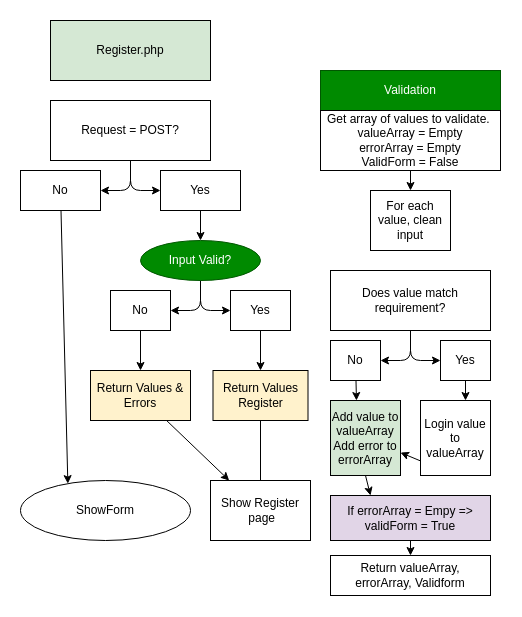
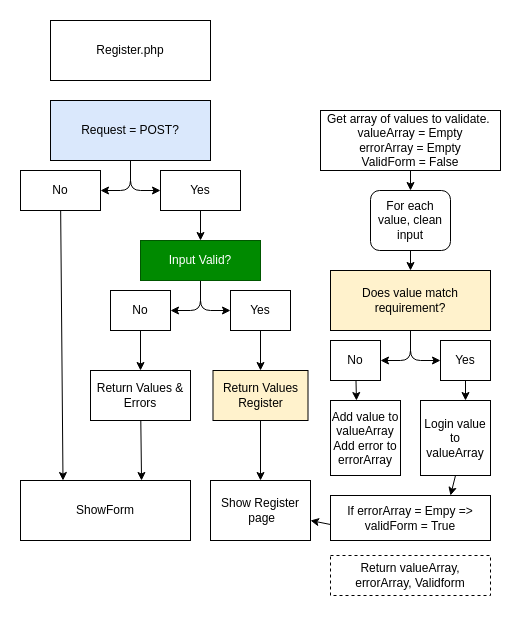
- <mxCell id="2" value="Register.php" style="whiteSpace=wrap;html=1;fillColor=#d5e8d4;" vertex="1" parent="1"><mxGeometry x="50" y="20" width="160" height="60" as="geometry" /></mxCell>
+ <mxCell id="2" value="Register.php" style="whiteSpace=wrap;html=1;" vertex="1" parent="1"><mxGeometry x="50" y="20" width="160" height="60" as="geometry" /></mxCell>
- <mxCell id="23" value="Validation" style="whiteSpace=wrap;html=1;fillColor=#008a00;fontColor=#ffffff;strokeColor=#005700;" vertex="1" parent="1"><mxGeometry x="320" y="70" width="180" height="40" as="geometry" /></mxCell>
- <mxCell id="5" value="Request = POST?" style="whiteSpace=wrap;html=1;" vertex="1" parent="1"><mxGeometry x="50" y="100" width="160" height="60" as="geometry" /></mxCell>
+ <mxCell id="5" value="Request = POST?" style="whiteSpace=wrap;html=1;fillColor=#dae8fc;" vertex="1" parent="1"><mxGeometry x="50" y="100" width="160" height="60" as="geometry" /></mxCell>
- <mxCell id="27" value="For each value, clean input" style="whiteSpace=wrap;html=1;" vertex="1" parent="1"><mxGeometry x="370" y="190" width="80" height="60" as="geometry" /></mxCell>
+ <mxCell id="27" value="For each value, clean input" style="whiteSpace=wrap;html=1;rounded=1;" vertex="1" parent="1"><mxGeometry x="370" y="190" width="80" height="60" as="geometry" /></mxCell>
+ <mxCell id="26" style="edgeStyle=none;html=1;exitX=0.5;exitY=1;exitDx=0;exitDy=0;entryX=0.5;entryY=0;entryDx=0;entryDy=0;" edge="1" parent="1" source="27" target="28"><mxGeometry relative="1" as="geometry" /></mxCell>
- <mxCell id="13" value="Input Valid?" style="ellipse;whiteSpace=wrap;html=1;fillColor=#008a00;fontColor=#ffffff;strokeColor=#005700;" vertex="1" parent="1"><mxGeometry x="140" y="240" width="120" height="40" as="geometry" /></mxCell>
+ <mxCell id="13" value="Input Valid?" style="whiteSpace=wrap;html=1;fillColor=#008a00;fontColor=#ffffff;strokeColor=#005700;" vertex="1" parent="1"><mxGeometry x="140" y="240" width="120" height="40" as="geometry" /></mxCell>
- <mxCell id="28" value="Does value match requirement?" style="whiteSpace=wrap;html=1;" vertex="1" parent="1"><mxGeometry x="330" y="270" width="160" height="60" as="geometry" /></mxCell>
+ <mxCell id="28" value="Does value match requirement?" style="whiteSpace=wrap;html=1;fillColor=#fff2cc;" vertex="1" parent="1"><mxGeometry x="330" y="270" width="160" height="60" as="geometry" /></mxCell>
- <mxCell id="19" value="Return Values &amp;amp; Errors" style="whiteSpace=wrap;html=1;fillColor=#fff2cc;" vertex="1" parent="1"><mxGeometry x="90" y="370" width="100" height="50" as="geometry" /></mxCell>
+ <mxCell id="19" value="Return Values &amp;amp; Errors" style="whiteSpace=wrap;html=1;" vertex="1" parent="1"><mxGeometry x="90" y="370" width="100" height="50" as="geometry" /></mxCell>
- <mxCell id="36" value="Add value to valueArray&lt;br&gt;Add error to errorArray" style="whiteSpace=wrap;html=1;fillColor=#d5e8d4;" vertex="1" parent="1"><mxGeometry x="330" y="400" width="70" height="75" as="geometry" /></mxCell>
+ <mxCell id="36" value="Add value to valueArray&lt;br&gt;Add error to errorArray" style="whiteSpace=wrap;html=1;" vertex="1" parent="1"><mxGeometry x="330" y="400" width="70" height="75" as="geometry" /></mxCell>
- <mxCell id="18" style="edgeStyle=none;html=1;" edge="1" parent="1" source="19" target="21"><mxGeometry relative="1" as="geometry" /></mxCell>
+ <mxCell id="18" style="edgeStyle=none;html=1;entryX=0.712;entryY=0;entryDx=0;entryDy=0;entryPerimeter=0;" edge="1" parent="1" source="19" target="10"><mxGeometry relative="1" as="geometry" /></mxCell>
- <mxCell id="37" style="edgeStyle=none;html=1;exitX=0.5;exitY=1;exitDx=0;exitDy=0;" edge="1" parent="1" source="38" target="36"><mxGeometry relative="1" as="geometry" /></mxCell>
+ <mxCell id="37" style="edgeStyle=none;html=1;exitX=0.5;exitY=1;exitDx=0;exitDy=0;entryX=0.75;entryY=0;entryDx=0;entryDy=0;" edge="1" parent="1" source="38" target="40"><mxGeometry relative="1" as="geometry" /></mxCell>
- <mxCell id="22" style="edgeStyle=none;html=1;exitX=0.5;exitY=1;exitDx=0;exitDy=0;entryX=0.5;entryY=0;entryDx=0;entryDy=0;endArrow=none;" edge="1" parent="1" source="20" target="21"><mxGeometry relative="1" as="geometry"><mxPoint x="170" y="460" as="sourcePoint" /><mxPoint x="230" y="480" as="targetPoint" /></mxGeometry></mxCell>
+ <mxCell id="22" style="edgeStyle=none;html=1;exitX=0.5;exitY=1;exitDx=0;exitDy=0;entryX=0.5;entryY=0;entryDx=0;entryDy=0;" edge="1" parent="1" source="20" target="21"><mxGeometry relative="1" as="geometry"><mxPoint x="170" y="460" as="sourcePoint" /><mxPoint x="230" y="480" as="targetPoint" /></mxGeometry></mxCell>
- <mxCell id="35" style="edgeStyle=none;html=1;exitX=0.5;exitY=1;exitDx=0;exitDy=0;entryX=0.25;entryY=0;entryDx=0;entryDy=0;" edge="1" parent="1" source="36" target="40"><mxGeometry relative="1" as="geometry"><mxPoint x="365" y="490" as="targetPoint" /></mxGeometry></mxCell>
- <mxCell id="10" value="ShowForm" style="ellipse;whiteSpace=wrap;html=1;" vertex="1" parent="1"><mxGeometry x="20" y="480" width="170" height="60" as="geometry" /></mxCell>
+ <mxCell id="10" value="ShowForm" style="whiteSpace=wrap;html=1;" vertex="1" parent="1"><mxGeometry x="20" y="480" width="170" height="60" as="geometry" /></mxCell>
- <mxCell id="40" value="If errorArray = Empy =&amp;gt; validForm = True" style="whiteSpace=wrap;html=1;fillColor=#e1d5e7;" vertex="1" parent="1"><mxGeometry x="330" y="495" width="160" height="45" as="geometry" /></mxCell>
+ <mxCell id="40" value="If errorArray = Empy =&amp;gt; validForm = True" style="whiteSpace=wrap;html=1;" vertex="1" parent="1"><mxGeometry x="330" y="495" width="160" height="45" as="geometry" /></mxCell>
- <mxCell id="39" style="edgeStyle=none;html=1;exitX=0.5;exitY=1;exitDx=0;exitDy=0;entryX=0.5;entryY=0;entryDx=0;entryDy=0;" edge="1" parent="1" source="40" target="41"><mxGeometry relative="1" as="geometry" /></mxCell>
+ <mxCell id="39" style="edgeStyle=none;html=1;exitX=0.5;exitY=1;exitDx=0;exitDy=0;" edge="1" parent="1" source="40" target="21"><mxGeometry relative="1" as="geometry" /></mxCell>
- <mxCell id="41" value="Return valueArray, errorArray, Validform" style="whiteSpace=wrap;html=1;" vertex="1" parent="1"><mxGeometry x="330" y="555" width="160" height="40" as="geometry" /></mxCell>
+ <mxCell id="41" value="Return valueArray, errorArray, Validform" style="whiteSpace=wrap;html=1;dashed=1;" vertex="1" parent="1"><mxGeometry x="330" y="555" width="160" height="40" as="geometry" /></mxCell>
